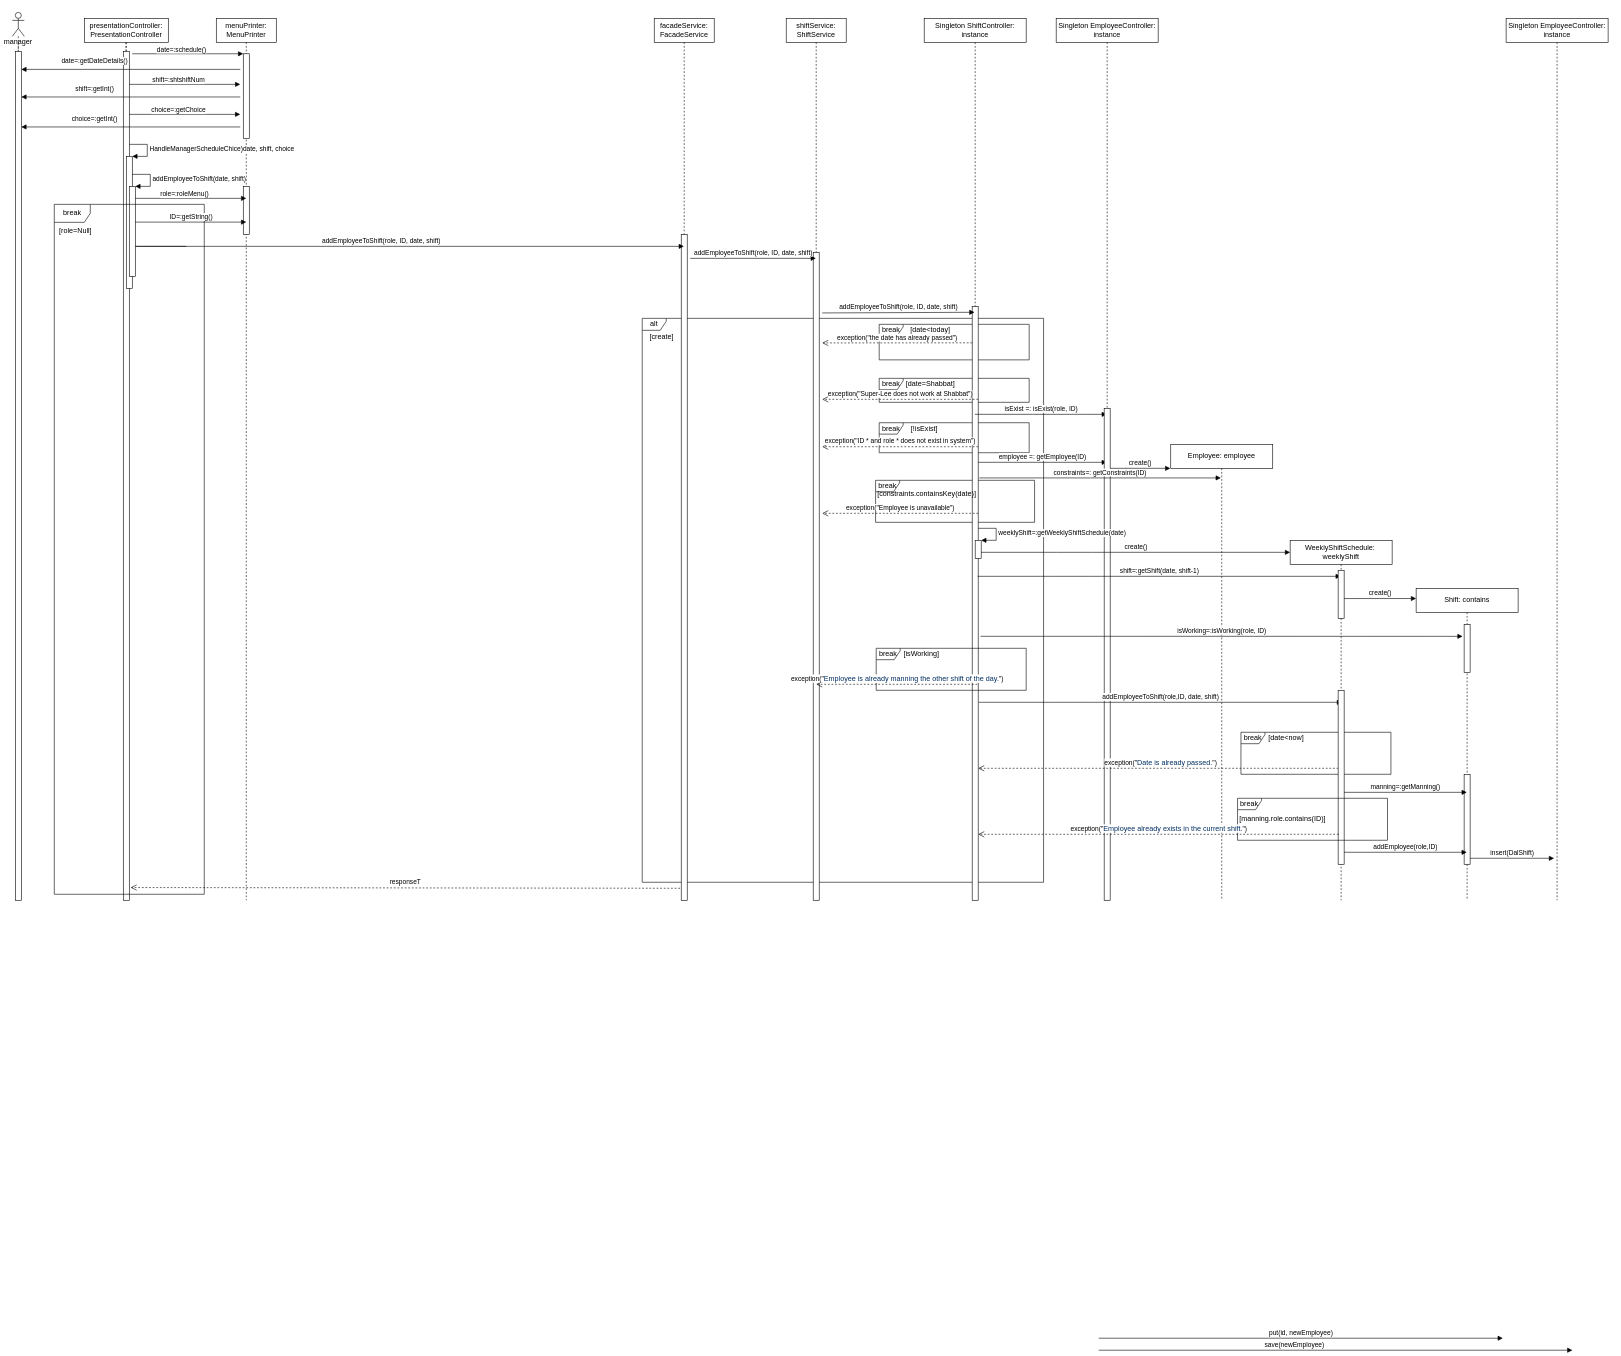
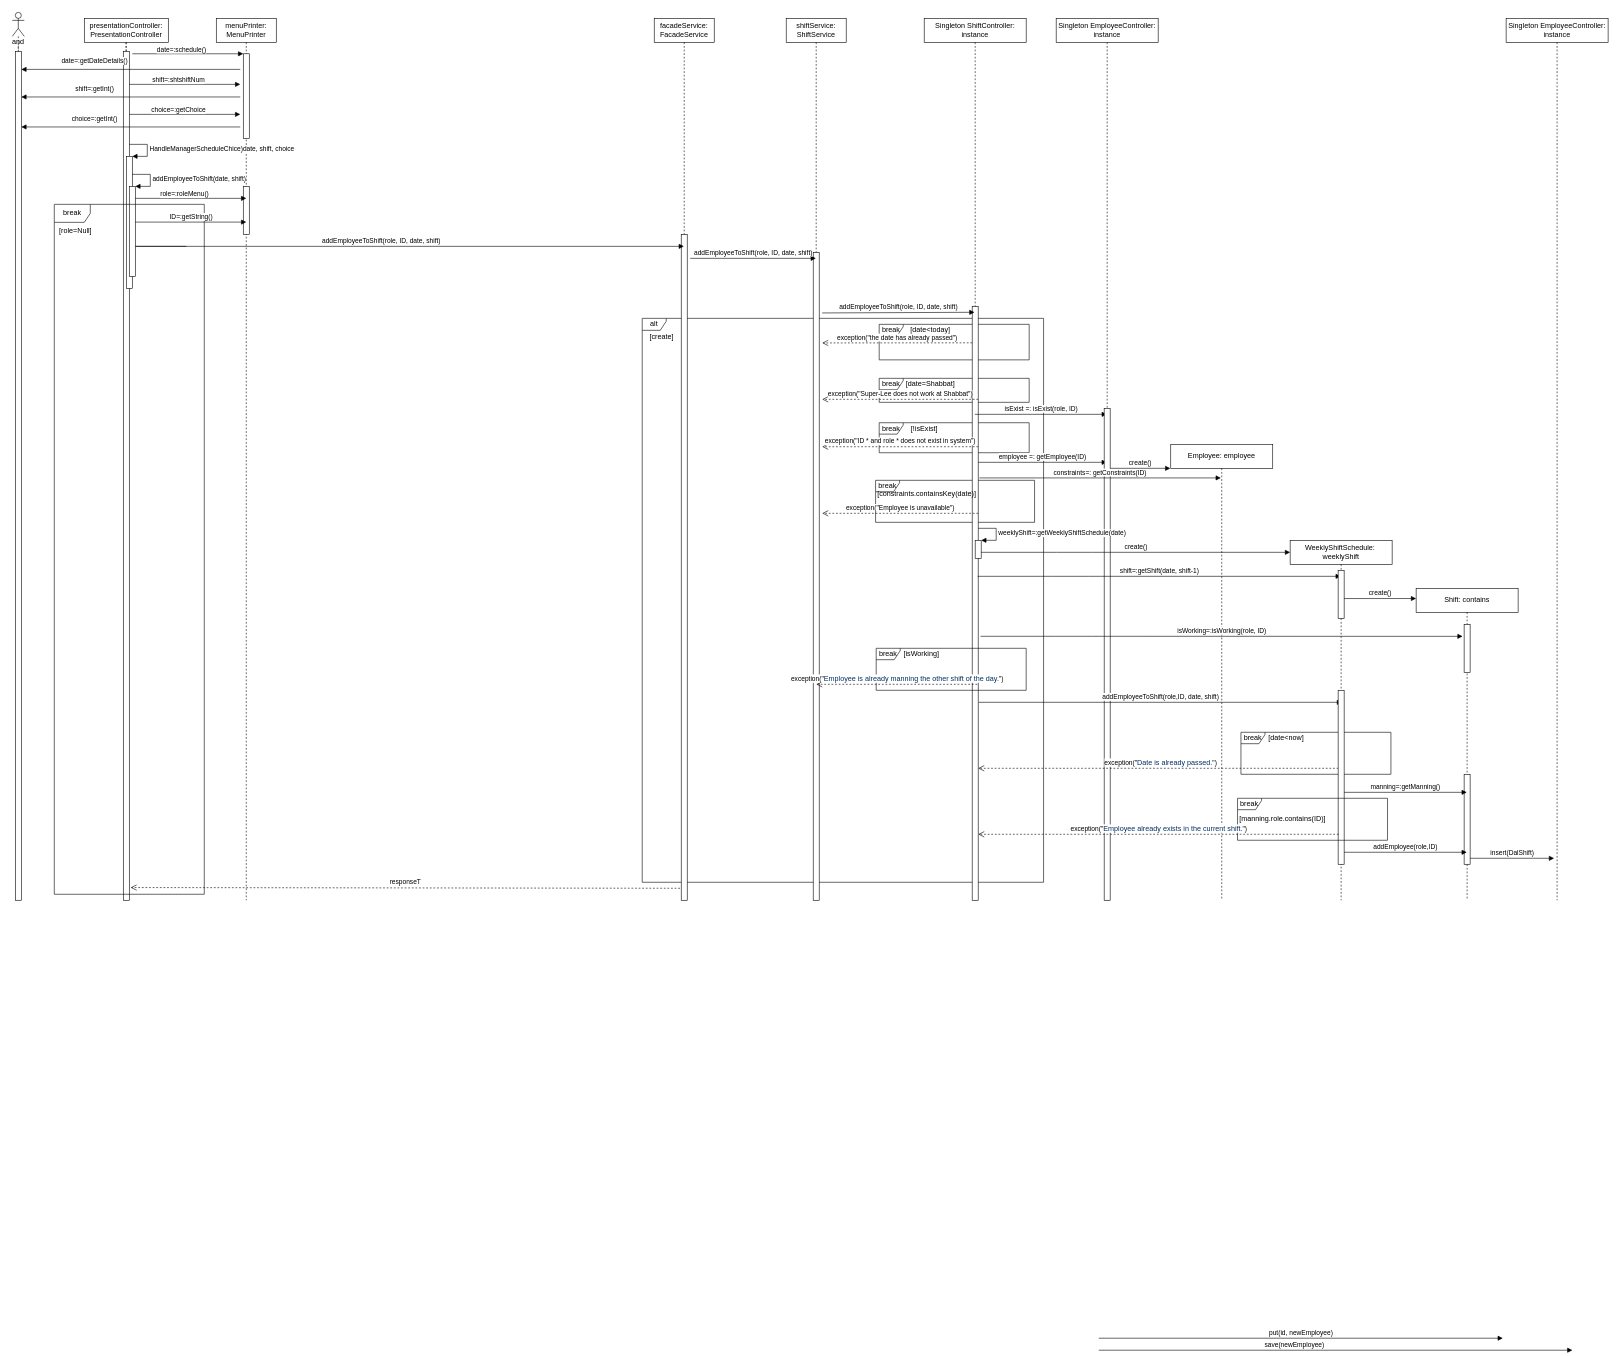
- <mxCell id="7" value="manager" style="shape=umlLifeline;participant=umlActor;perimeter=lifelinePerimeter;whiteSpace=wrap;html=1;container=1;collapsible=0;recursiveResize=0;verticalAlign=top;spacingTop=36;outlineConnect=0;" parent="1" vertex="1"><mxGeometry x="20" y="20" width="20" height="800" as="geometry" /></mxCell>
+ <mxCell id="7" value="and" style="shape=umlLifeline;participant=umlActor;perimeter=lifelinePerimeter;whiteSpace=wrap;html=1;container=1;collapsible=0;recursiveResize=0;verticalAlign=top;spacingTop=36;outlineConnect=0;" parent="1" vertex="1"><mxGeometry x="20" y="20" width="20" height="800" as="geometry" /></mxCell>
